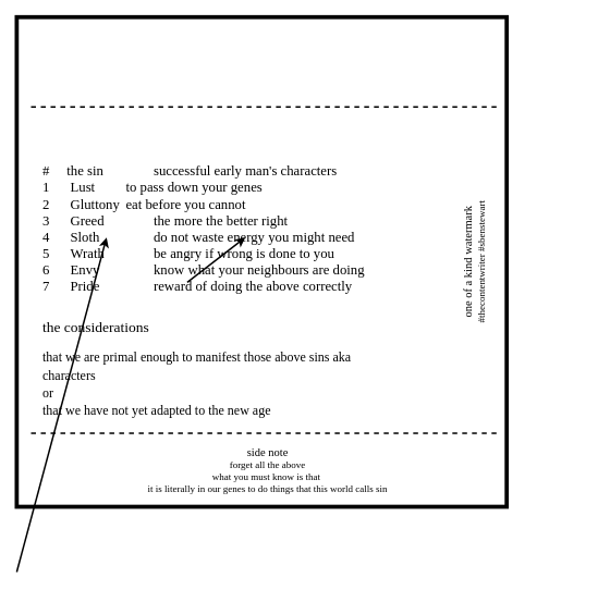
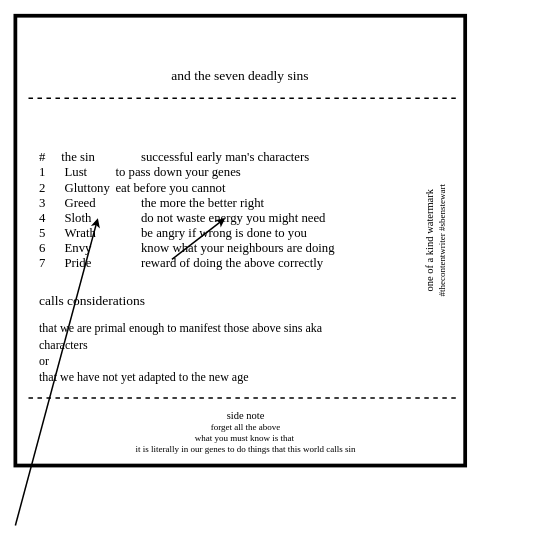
+ <mxCell id="3" value="&lt;font face=&quot;xkcd&quot;&gt;&lt;span style=&quot;font-size: 18px&quot;&gt;and the seven deadly sins&lt;/span&gt;&lt;br&gt;&lt;/font&gt;" style="text;html=1;strokeColor=none;fillColor=none;align=center;verticalAlign=middle;whiteSpace=wrap;rounded=0;" parent="1" vertex="1"><mxGeometry x="80" y="90" width="480" height="20" as="geometry" /></mxCell>
- <mxCell id="12" value="the considerations" style="text;html=1;strokeColor=none;fillColor=none;align=left;verticalAlign=middle;whiteSpace=wrap;rounded=0;fontFamily=xkcd;fontSize=18;" vertex="1" parent="1"><mxGeometry x="50" y="390" width="430" height="20" as="geometry" /></mxCell>
+ <mxCell id="12" value="calls considerations" style="text;html=1;strokeColor=none;fillColor=none;align=left;verticalAlign=middle;whiteSpace=wrap;rounded=0;fontFamily=xkcd;fontSize=18;" vertex="1" parent="1"><mxGeometry x="50" y="390" width="430" height="20" as="geometry" /></mxCell>
